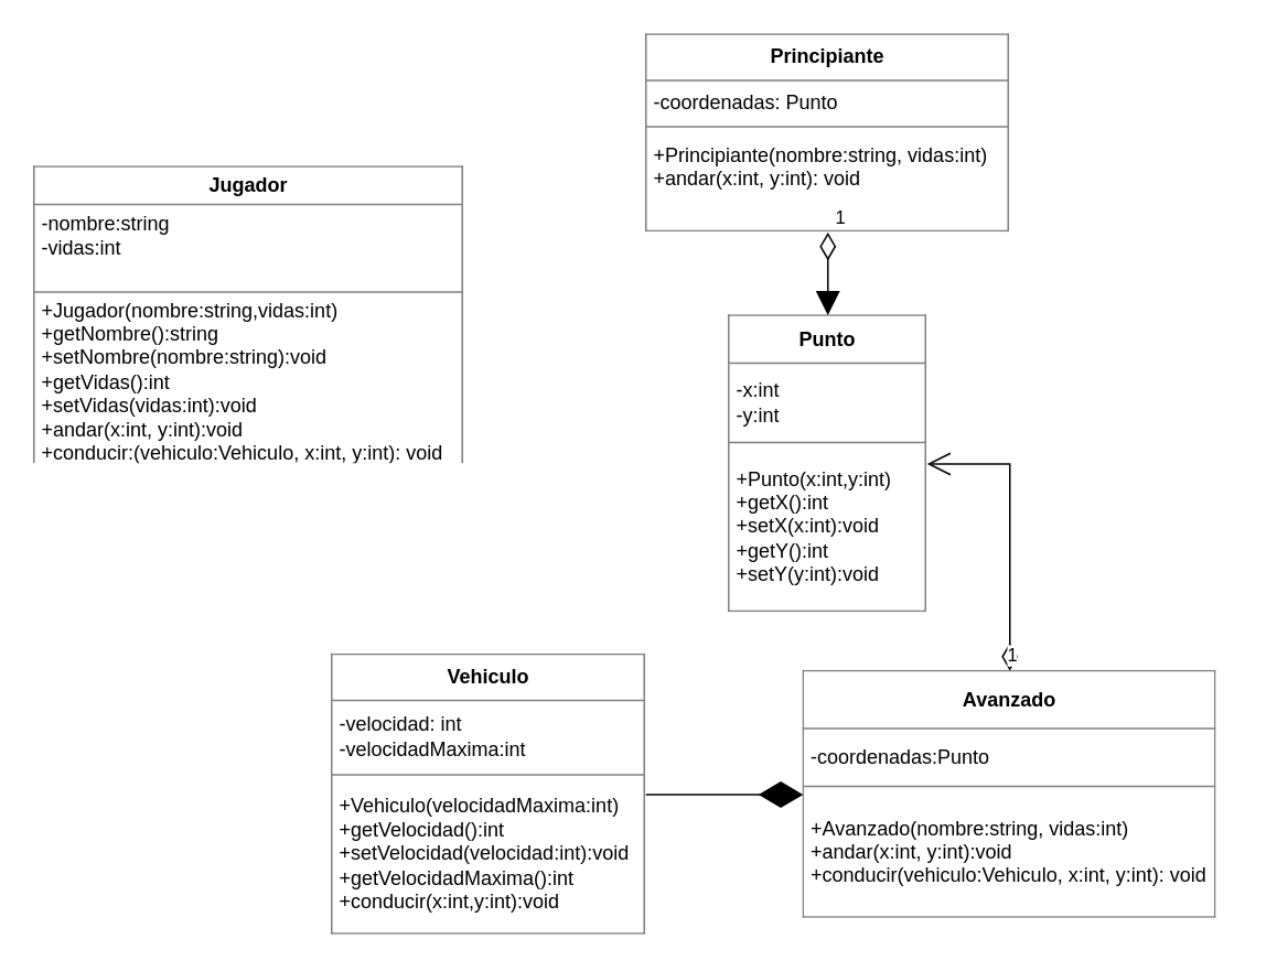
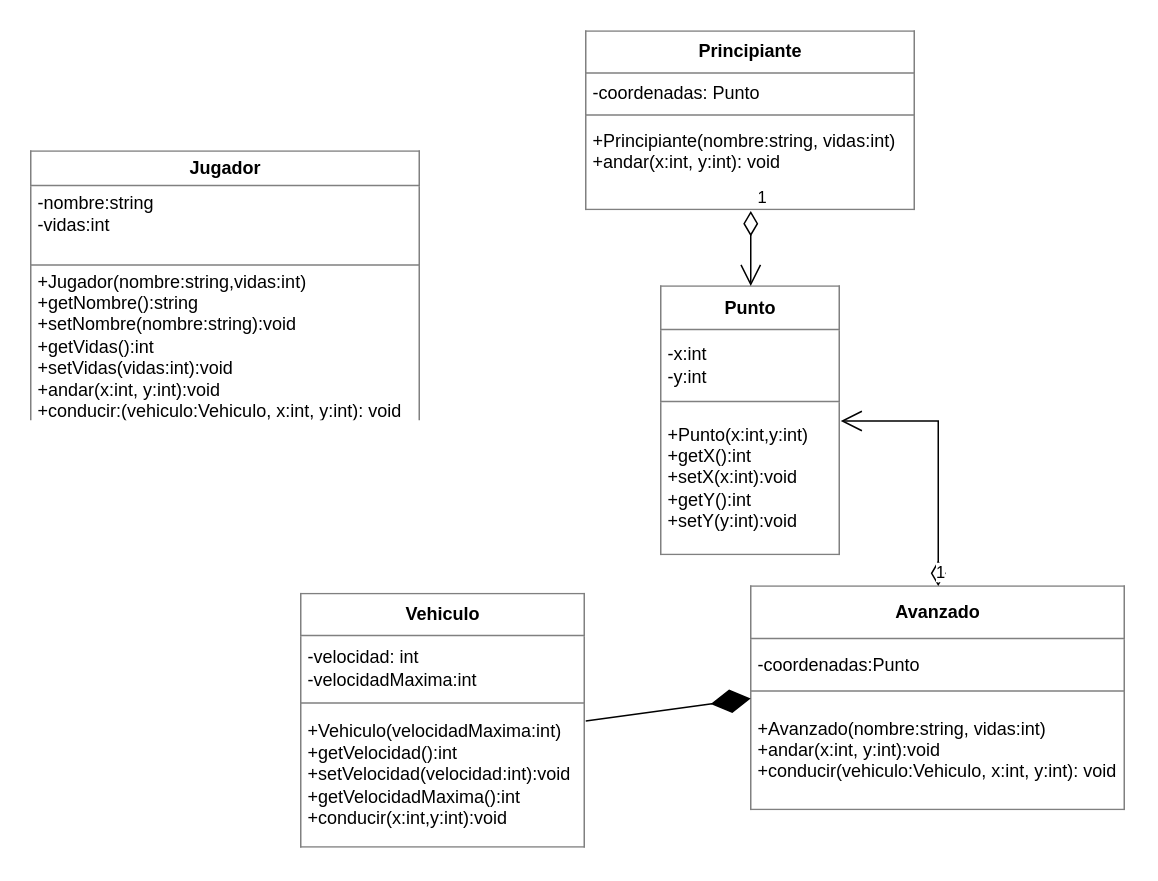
- <mxCell id="7" value="1" style="endArrow=block;html=1;endSize=12;startArrow=diamondThin;startSize=14;startFill=0;edgeStyle=orthogonalEdgeStyle;align=left;verticalAlign=bottom;rounded=0;entryX=0.5;entryY=0;entryDx=0;entryDy=0;" edge="1" parent="1" source="3" target="6"><mxGeometry x="-1" y="3" relative="1" as="geometry"><mxPoint x="500" y="150" as="sourcePoint" /><mxPoint x="630" y="420" as="targetPoint" /><Array as="points" /></mxGeometry></mxCell>
+ <mxCell id="7" value="1" style="endArrow=open;html=1;endSize=12;startArrow=diamondThin;startSize=14;startFill=0;edgeStyle=orthogonalEdgeStyle;align=left;verticalAlign=bottom;rounded=0;entryX=0.5;entryY=0;entryDx=0;entryDy=0;" edge="1" parent="1" source="3" target="6"><mxGeometry x="-1" y="3" relative="1" as="geometry"><mxPoint x="500" y="150" as="sourcePoint" /><mxPoint x="630" y="420" as="targetPoint" /><Array as="points" /></mxGeometry></mxCell>
- <mxCell id="4" value="&lt;table border=&quot;1&quot; width=&quot;100%&quot; height=&quot;100%&quot; cellpadding=&quot;4&quot; style=&quot;width:100%;height:100%;border-collapse:collapse;&quot;&gt;&lt;tbody&gt;&lt;tr&gt;&lt;th align=&quot;center&quot;&gt;Avanzado&lt;/th&gt;&lt;/tr&gt;&lt;tr&gt;&lt;td style=&quot;text-align: justify;&quot; align=&quot;center&quot;&gt;-coordenadas:Punto&lt;/td&gt;&lt;/tr&gt;&lt;tr&gt;&lt;td align=&quot;center&quot;&gt;&lt;div style=&quot;text-align: justify;&quot;&gt;&lt;span style=&quot;background-color: initial; text-align: left;&quot;&gt;+Avanzado(nombre:string, vidas:int)&lt;/span&gt;&lt;/div&gt;&lt;div style=&quot;text-align: justify;&quot;&gt;&lt;span style=&quot;background-color: initial; text-align: left;&quot;&gt;+andar(x:int, y:int):void&lt;/span&gt;&lt;/div&gt;&lt;div style=&quot;text-align: justify;&quot;&gt;&lt;span style=&quot;background-color: initial; text-align: left;&quot;&gt;+conducir(vehiculo:Vehiculo, x:int, y:int): void&lt;/span&gt;&lt;/div&gt;&lt;/td&gt;&lt;/tr&gt;&lt;/tbody&gt;&lt;/table&gt;" style="text;html=1;whiteSpace=wrap;strokeColor=none;fillColor=none;overflow=fill;" parent="1" vertex="1"><mxGeometry x="485" y="405" width="250" height="150" as="geometry" /></mxCell>
+ <mxCell id="4" value="&lt;table border=&quot;1&quot; width=&quot;100%&quot; height=&quot;100%&quot; cellpadding=&quot;4&quot; style=&quot;width:100%;height:100%;border-collapse:collapse;&quot;&gt;&lt;tbody&gt;&lt;tr&gt;&lt;th align=&quot;center&quot;&gt;Avanzado&lt;/th&gt;&lt;/tr&gt;&lt;tr&gt;&lt;td style=&quot;text-align: justify;&quot; align=&quot;center&quot;&gt;-coordenadas:Punto&lt;/td&gt;&lt;/tr&gt;&lt;tr&gt;&lt;td align=&quot;center&quot;&gt;&lt;div style=&quot;text-align: justify;&quot;&gt;&lt;span style=&quot;background-color: initial; text-align: left;&quot;&gt;+Avanzado(nombre:string, vidas:int)&lt;/span&gt;&lt;/div&gt;&lt;div style=&quot;text-align: justify;&quot;&gt;&lt;span style=&quot;background-color: initial; text-align: left;&quot;&gt;+andar(x:int, y:int):void&lt;/span&gt;&lt;/div&gt;&lt;div style=&quot;text-align: justify;&quot;&gt;&lt;span style=&quot;background-color: initial; text-align: left;&quot;&gt;+conducir(vehiculo:Vehiculo, x:int, y:int): void&lt;/span&gt;&lt;/div&gt;&lt;/td&gt;&lt;/tr&gt;&lt;/tbody&gt;&lt;/table&gt;" style="text;html=1;whiteSpace=wrap;strokeColor=none;fillColor=none;overflow=fill;" parent="1" vertex="1"><mxGeometry x="500" y="390" width="250" height="150" as="geometry" /></mxCell>
